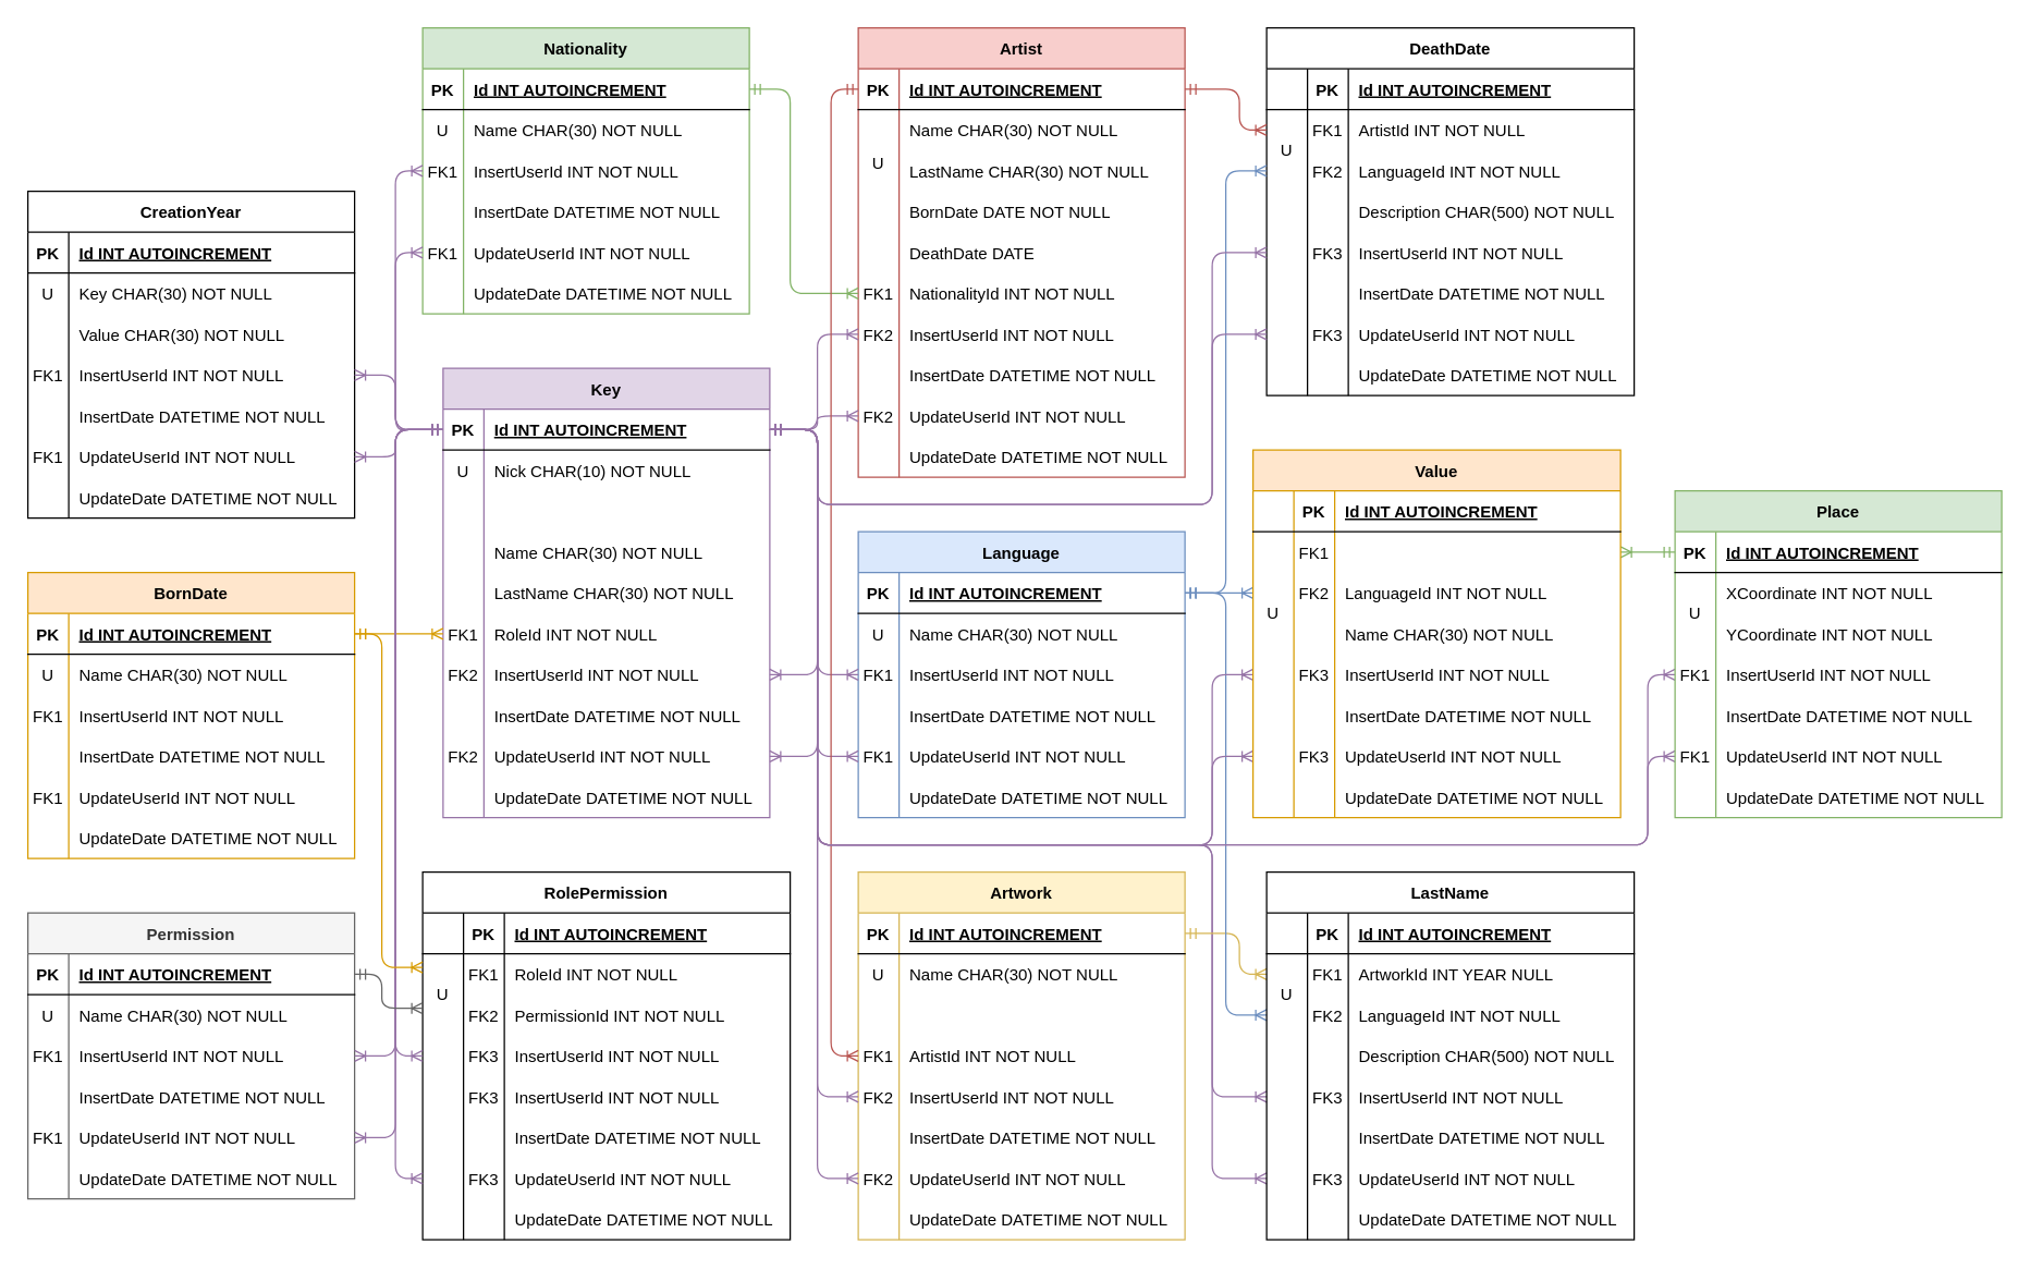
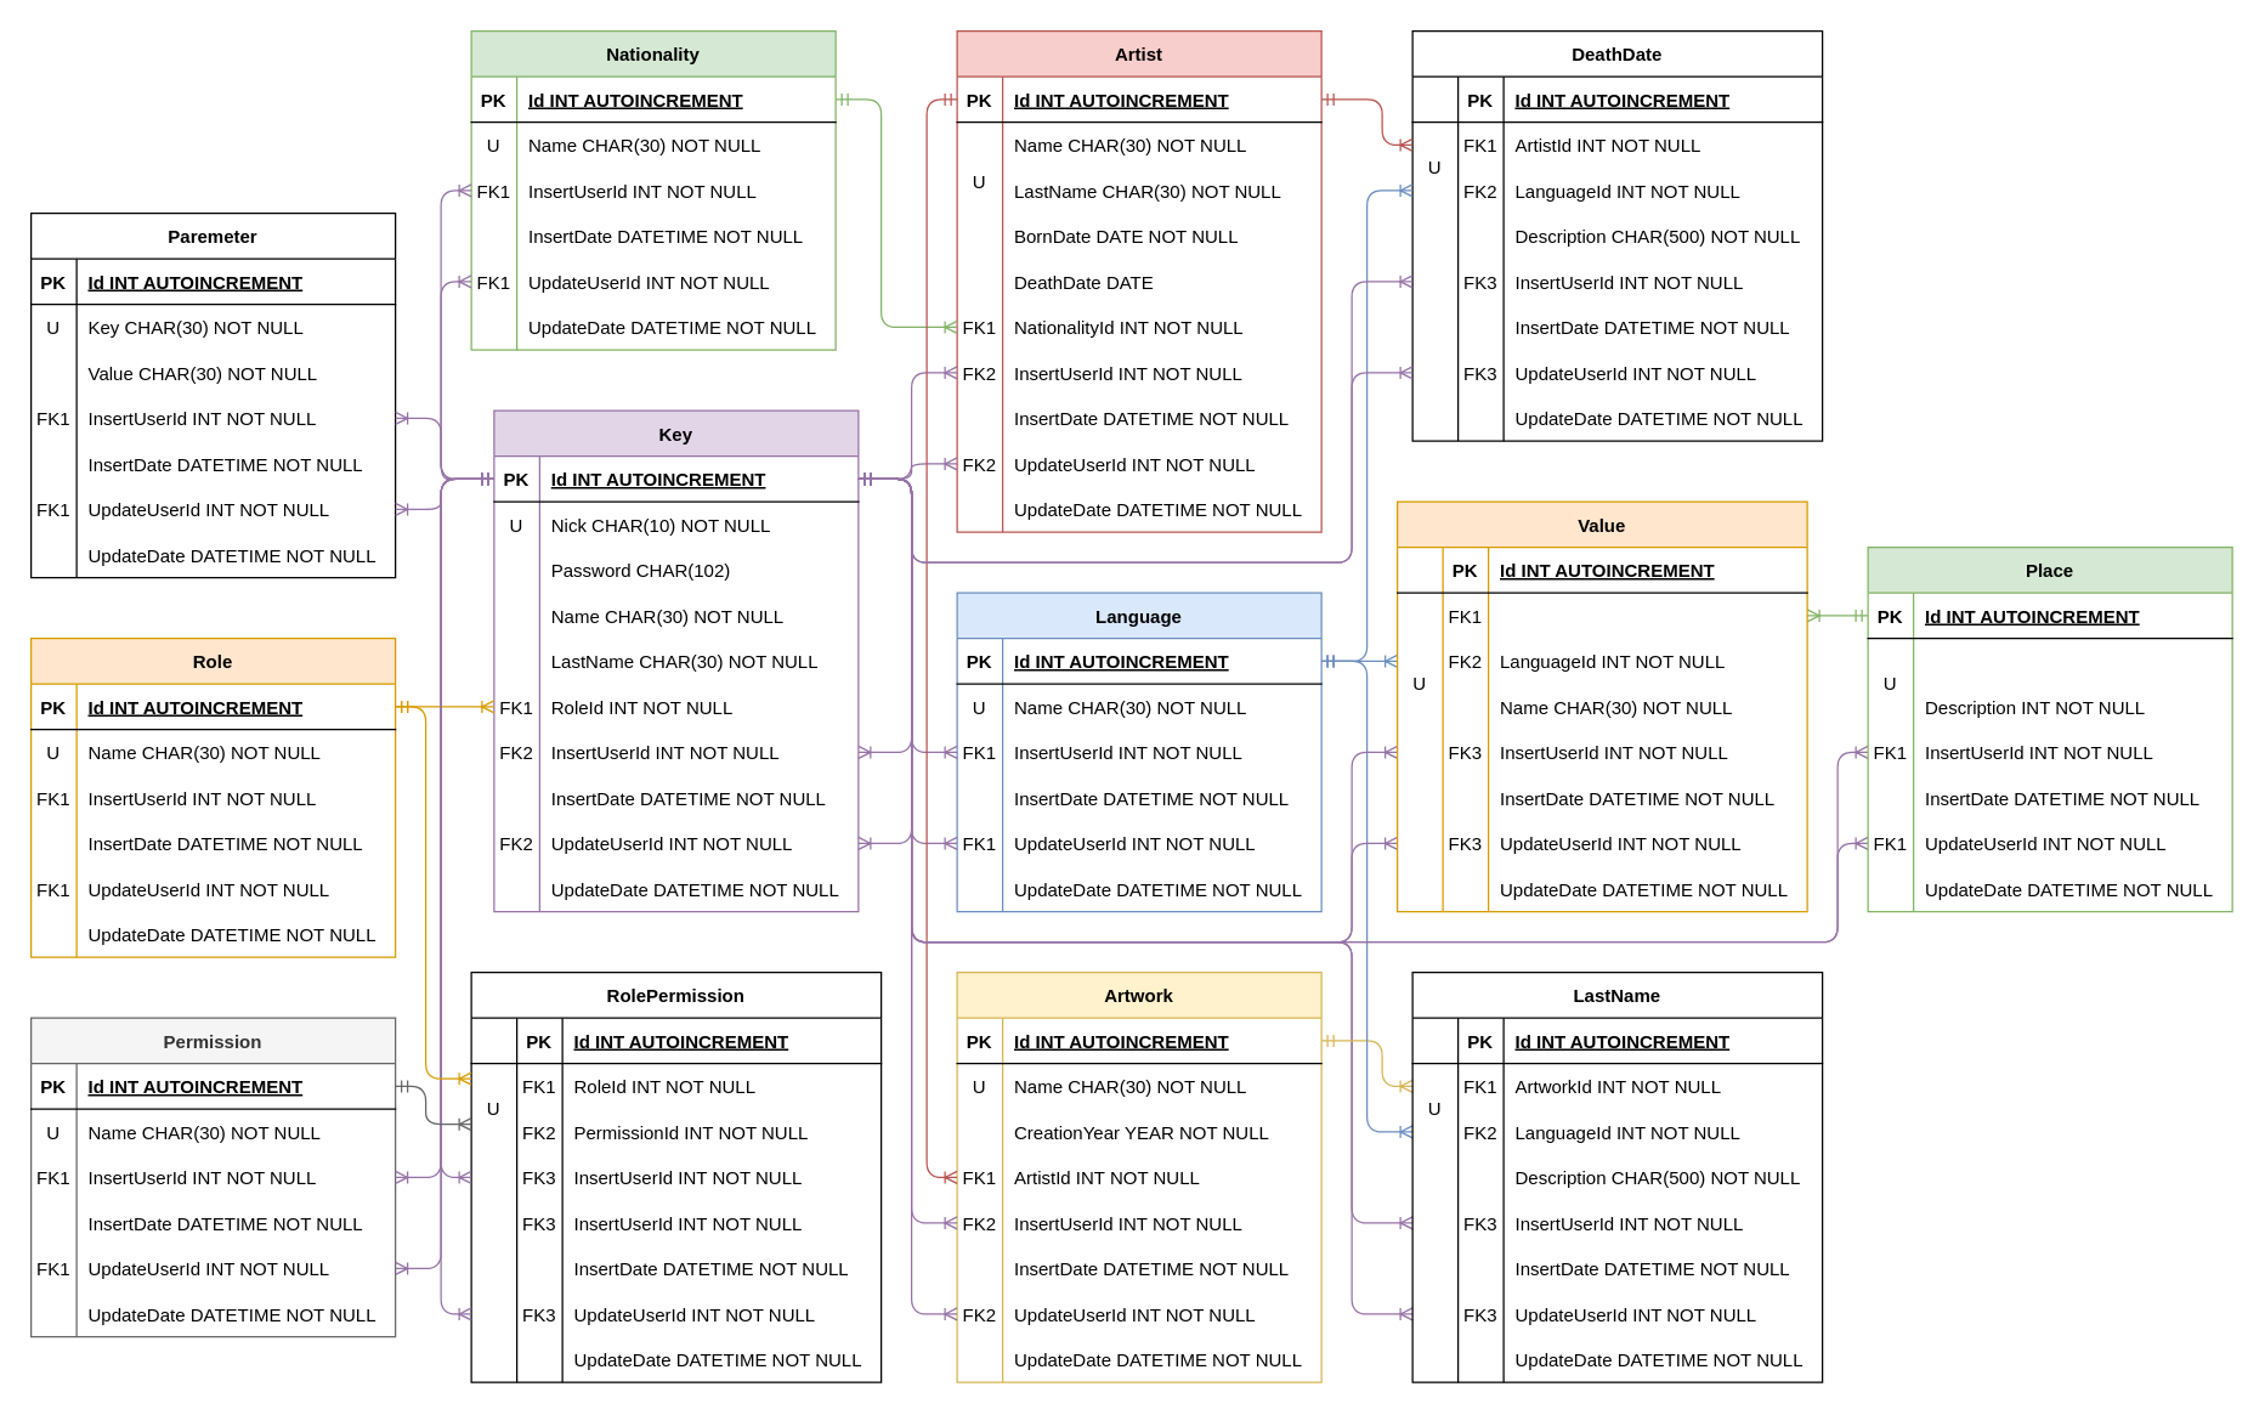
- <mxCell id="239" value="CreationYear" style="shape=table;startSize=30;container=1;collapsible=1;childLayout=tableLayout;fixedRows=1;rowLines=0;fontStyle=1;align=center;resizeLast=1;" parent="1" vertex="1"><mxGeometry y="140" width="240" height="240" as="geometry" x="20" /></mxCell>
+ <mxCell id="239" value="Paremeter" style="shape=table;startSize=30;container=1;collapsible=1;childLayout=tableLayout;fixedRows=1;rowLines=0;fontStyle=1;align=center;resizeLast=1;" parent="1" vertex="1"><mxGeometry y="140" width="240" height="240" as="geometry" x="20" /></mxCell>
+ <mxCell id="49" value="Password CHAR(102) " style="shape=partialRectangle;overflow=hidden;connectable=0;fillColor=none;top=0;left=0;bottom=0;right=0;align=left;spacingLeft=6;" parent="47" vertex="1"><mxGeometry x="30" width="210" height="30" as="geometry"><mxRectangle width="210" height="30" as="alternateBounds" /></mxGeometry></mxCell>
- <mxCell id="370" value="XCoordinate INT NOT NULL" style="shape=partialRectangle;overflow=hidden;connectable=0;fillColor=none;top=0;left=0;bottom=0;right=0;align=left;spacingLeft=6;" parent="368" vertex="1"><mxGeometry x="30" width="210" height="30" as="geometry"><mxRectangle width="210" height="30" as="alternateBounds" /></mxGeometry></mxCell>
- <mxCell id="2" value="BornDate" style="shape=table;startSize=30;container=1;collapsible=1;childLayout=tableLayout;fixedRows=1;rowLines=0;fontStyle=1;align=center;resizeLast=1;fillColor=#ffe6cc;strokeColor=#d79b00;" parent="1" vertex="1"><mxGeometry y="420" width="240" height="210" as="geometry" x="20" /></mxCell>
+ <mxCell id="2" value="Role" style="shape=table;startSize=30;container=1;collapsible=1;childLayout=tableLayout;fixedRows=1;rowLines=0;fontStyle=1;align=center;resizeLast=1;fillColor=#ffe6cc;strokeColor=#d79b00;" parent="1" vertex="1"><mxGeometry y="420" width="240" height="210" as="geometry" x="20" /></mxCell>
- <mxCell id="373" value="YCoordinate INT NOT NULL" style="shape=partialRectangle;overflow=hidden;connectable=0;fillColor=none;top=0;left=0;bottom=0;right=0;align=left;spacingLeft=6;" parent="371" vertex="1"><mxGeometry x="30" width="210" height="30" as="geometry"><mxRectangle width="210" height="30" as="alternateBounds" /></mxGeometry></mxCell>
+ <mxCell id="373" value="Description INT NOT NULL" style="shape=partialRectangle;overflow=hidden;connectable=0;fillColor=none;top=0;left=0;bottom=0;right=0;align=left;spacingLeft=6;" parent="371" vertex="1"><mxGeometry x="30" width="210" height="30" as="geometry"><mxRectangle width="210" height="30" as="alternateBounds" /></mxGeometry></mxCell>
- <mxCell id="299" value="ArtworkId INT YEAR NULL" style="shape=partialRectangle;overflow=hidden;connectable=0;fillColor=none;top=0;left=0;bottom=0;right=0;align=left;spacingLeft=6;" parent="296" vertex="1"><mxGeometry x="60" width="210" height="30" as="geometry"><mxRectangle width="210" height="30" as="alternateBounds" /></mxGeometry></mxCell>
+ <mxCell id="299" value="ArtworkId INT NOT NULL" style="shape=partialRectangle;overflow=hidden;connectable=0;fillColor=none;top=0;left=0;bottom=0;right=0;align=left;spacingLeft=6;" parent="296" vertex="1"><mxGeometry x="60" width="210" height="30" as="geometry"><mxRectangle width="210" height="30" as="alternateBounds" /></mxGeometry></mxCell>
+ <mxCell id="136" value="CreationYear YEAR NOT NULL " style="shape=partialRectangle;overflow=hidden;connectable=0;fillColor=none;top=0;left=0;bottom=0;right=0;align=left;spacingLeft=6;" parent="134" vertex="1"><mxGeometry x="30" width="210" height="30" as="geometry"><mxRectangle width="210" height="30" as="alternateBounds" /></mxGeometry></mxCell>
